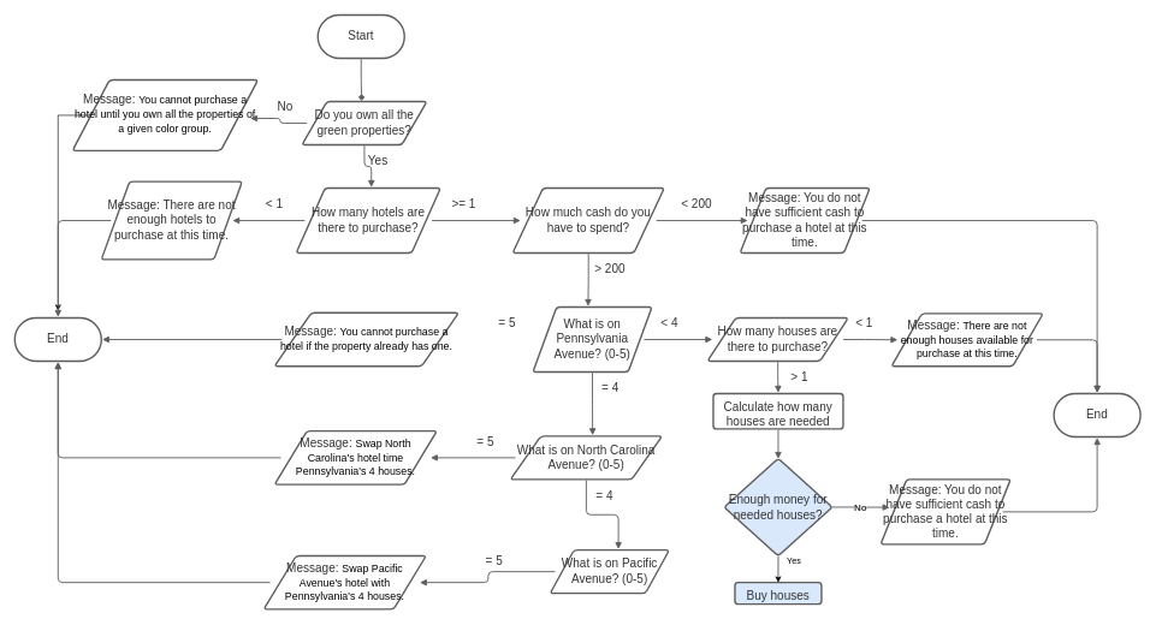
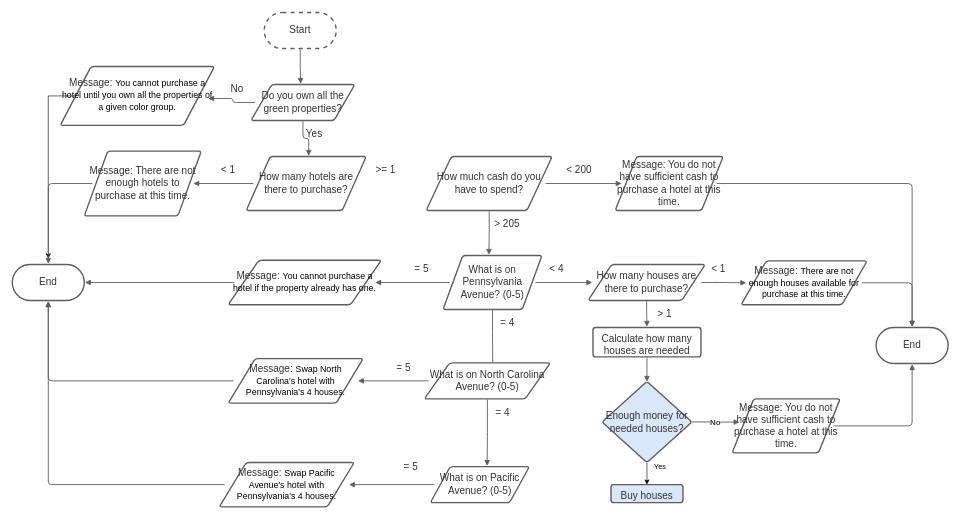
- <mxCell id="2" value="Start" style="html=1;overflow=block;blockSpacing=1;whiteSpace=wrap;rounded=1;arcSize=50;fontSize=16.7;fontColor=#333333;spacing=3.8;strokeColor=#5e5e5e;strokeOpacity=100;strokeWidth=2.3;" vertex="1" parent="1"><mxGeometry x="440" y="20" width="120" height="60" as="geometry" /></mxCell>
+ <mxCell id="2" value="Start" style="html=1;overflow=block;blockSpacing=1;whiteSpace=wrap;rounded=1;arcSize=50;fontSize=16.7;fontColor=#333333;spacing=3.8;strokeColor=#5e5e5e;strokeOpacity=100;strokeWidth=2.3;dashed=1;" vertex="1" parent="1"><mxGeometry x="440" y="20" width="120" height="60" as="geometry" /></mxCell>
- <mxCell id="38" value="" style="html=1;jettySize=18;whiteSpace=wrap;fontSize=13;strokeColor=#5E5E5E;strokeWidth=1.5;rounded=1;arcSize=12;edgeStyle=orthogonalEdgeStyle;startArrow=none;endArrow=diamond;endFill=1;exitX=0.5;exitY=1.019;exitPerimeter=0;entryX=0.478;entryY=-0.019;entryPerimeter=0;" edge="1" parent="1" source="2" target="37"><mxGeometry width="100" height="100" relative="1" as="geometry"><Array as="points" /></mxGeometry></mxCell>
+ <mxCell id="38" value="" style="html=1;jettySize=18;whiteSpace=wrap;fontSize=13;strokeColor=#5E5E5E;strokeWidth=1.5;rounded=1;arcSize=12;edgeStyle=orthogonalEdgeStyle;startArrow=none;endArrow=block;endFill=1;exitX=0.5;exitY=1.019;exitPerimeter=0;entryX=0.478;entryY=-0.019;entryPerimeter=0;" edge="1" parent="1" source="2" target="37"><mxGeometry width="100" height="100" relative="1" as="geometry"><Array as="points" /></mxGeometry></mxCell>
- <mxCell id="4" value="" style="html=1;jettySize=18;whiteSpace=wrap;fontSize=13;strokeColor=#5E5E5E;strokeWidth=1.5;rounded=1;arcSize=12;edgeStyle=orthogonalEdgeStyle;startArrow=none;endArrow=block;endFill=1;exitX=0.94;exitY=0.5;exitPerimeter=0;entryX=0.052;entryY=0.5;entryPerimeter=0;" edge="1" parent="1" source="3" target="8"><mxGeometry width="100" height="100" relative="1" as="geometry"><Array as="points" /></mxGeometry></mxCell>
- <mxCell id="15" value="&amp;gt; 200" style="html=1;overflow=block;blockSpacing=1;whiteSpace=wrap;fontSize=16.7;fontColor=#333333;spacing=3.8;strokeOpacity=0;fillOpacity=0;rounded=1;absoluteArcSize=1;arcSize=9;fillColor=#ffffff;strokeWidth=2.3;" vertex="1" parent="1"><mxGeometry x="815" y="350" width="60" height="45" as="geometry" /></mxCell>
+ <mxCell id="15" value="&amp;gt; 205" style="html=1;overflow=block;blockSpacing=1;whiteSpace=wrap;fontSize=16.7;fontColor=#333333;spacing=3.8;strokeOpacity=0;fillOpacity=0;rounded=1;absoluteArcSize=1;arcSize=9;fillColor=#ffffff;strokeWidth=2.3;" vertex="1" parent="1"><mxGeometry x="815" y="350" width="60" height="45" as="geometry" /></mxCell>
+ <mxCell id="17" value="" style="html=1;jettySize=18;whiteSpace=wrap;fontSize=13;strokeColor=#5E5E5E;strokeWidth=1.5;rounded=1;arcSize=12;edgeStyle=orthogonalEdgeStyle;startArrow=none;endArrow=block;endFill=1;exitX=0.066;exitY=0.5;exitPerimeter=0;entryX=0.961;entryY=0.5;entryPerimeter=0;" edge="1" parent="1" source="16" target="19"><mxGeometry width="100" height="100" relative="1" as="geometry"><Array as="points" /></mxGeometry></mxCell>
- <mxCell id="24" value="" style="html=1;jettySize=18;whiteSpace=wrap;fontSize=13;strokeColor=#5E5E5E;strokeWidth=1.5;rounded=1;arcSize=12;edgeStyle=orthogonalEdgeStyle;startArrow=none;endArrow=block;endFill=1;exitX=0.5;exitY=1.013;exitPerimeter=0;entryX=0.542;entryY=-0.019;entryPerimeter=0;" edge="1" parent="1" source="16" target="23"><mxGeometry width="100" height="100" relative="1" as="geometry"><Array as="points" /></mxGeometry></mxCell>
+ <mxCell id="24" value="" style="html=1;jettySize=18;whiteSpace=wrap;fontSize=13;strokeColor=#5E5E5E;strokeWidth=1.5;rounded=1;arcSize=12;edgeStyle=orthogonalEdgeStyle;startArrow=none;endArrow=none;endFill=1;exitX=0.5;exitY=1.013;exitPerimeter=0;entryX=0.542;entryY=-0.019;entryPerimeter=0;" edge="1" parent="1" source="16" target="23"><mxGeometry width="100" height="100" relative="1" as="geometry"><Array as="points" /></mxGeometry></mxCell>
- <mxCell id="27" value="&lt;div style=&quot;display: flex; justify-content: center; text-align: center; align-items: baseline; font-size: 0; line-height: 1.25;margin-top: -2px;&quot;&gt;&lt;span&gt;&lt;span style=&quot;font-size:16.7px;color:#333333;&quot;&gt;Message: &lt;/span&gt;&lt;span style=&quot;font-size:14.7px;color:#000000;&quot;&gt;Swap North Carolina's hotel time Pennsylvania's 4 houses.&lt;/span&gt;&lt;/span&gt;&lt;/div&gt;" style="html=1;overflow=block;blockSpacing=1;whiteSpace=wrap;shape=parallelogram;perimeter=parallelogramPerimeter;anchorPointDirection=0;fontSize=13;spacing=3.8;strokeColor=#5e5e5e;strokeOpacity=100;rounded=1;absoluteArcSize=1;arcSize=9;strokeWidth=2.3;" vertex="1" parent="1"><mxGeometry x="380" y="597" width="225" height="74" as="geometry" /></mxCell>
+ <mxCell id="27" value="&lt;div style=&quot;display: flex; justify-content: center; text-align: center; align-items: baseline; font-size: 0; line-height: 1.25;margin-top: -2px;&quot;&gt;&lt;span&gt;&lt;span style=&quot;font-size:16.7px;color:#333333;&quot;&gt;Message: &lt;/span&gt;&lt;span style=&quot;font-size:14.7px;color:#000000;&quot;&gt;Swap North Carolina's hotel with Pennsylvania's 4 houses.&lt;/span&gt;&lt;/span&gt;&lt;/div&gt;" style="html=1;overflow=block;blockSpacing=1;whiteSpace=wrap;shape=parallelogram;perimeter=parallelogramPerimeter;anchorPointDirection=0;fontSize=13;spacing=3.8;strokeColor=#5e5e5e;strokeOpacity=100;rounded=1;absoluteArcSize=1;arcSize=9;strokeWidth=2.3;" vertex="1" parent="1"><mxGeometry x="380" y="597" width="225" height="74" as="geometry" /></mxCell>
- <mxCell id="31" value="What is on Pacific Avenue? (0-5)" style="html=1;overflow=block;blockSpacing=1;whiteSpace=wrap;shape=parallelogram;perimeter=parallelogramPerimeter;anchorPointDirection=0;fontSize=16.7;fontColor=#333333;spacing=3.8;strokeColor=#5e5e5e;strokeOpacity=100;rounded=1;absoluteArcSize=1;arcSize=9;strokeWidth=2.3;" vertex="1" parent="1"><mxGeometry x="762" y="762" width="165" height="60" as="geometry" /></mxCell>
+ <mxCell id="31" value="What is on Pacific Avenue? (0-5)" style="html=1;overflow=block;blockSpacing=1;whiteSpace=wrap;shape=parallelogram;perimeter=parallelogramPerimeter;anchorPointDirection=0;fontSize=16.7;fontColor=#333333;spacing=3.8;strokeColor=#5e5e5e;strokeOpacity=100;rounded=1;absoluteArcSize=1;arcSize=9;strokeWidth=2.3;" vertex="1" parent="1"><mxGeometry x="717" y="777" width="165" height="60" as="geometry" /></mxCell>
